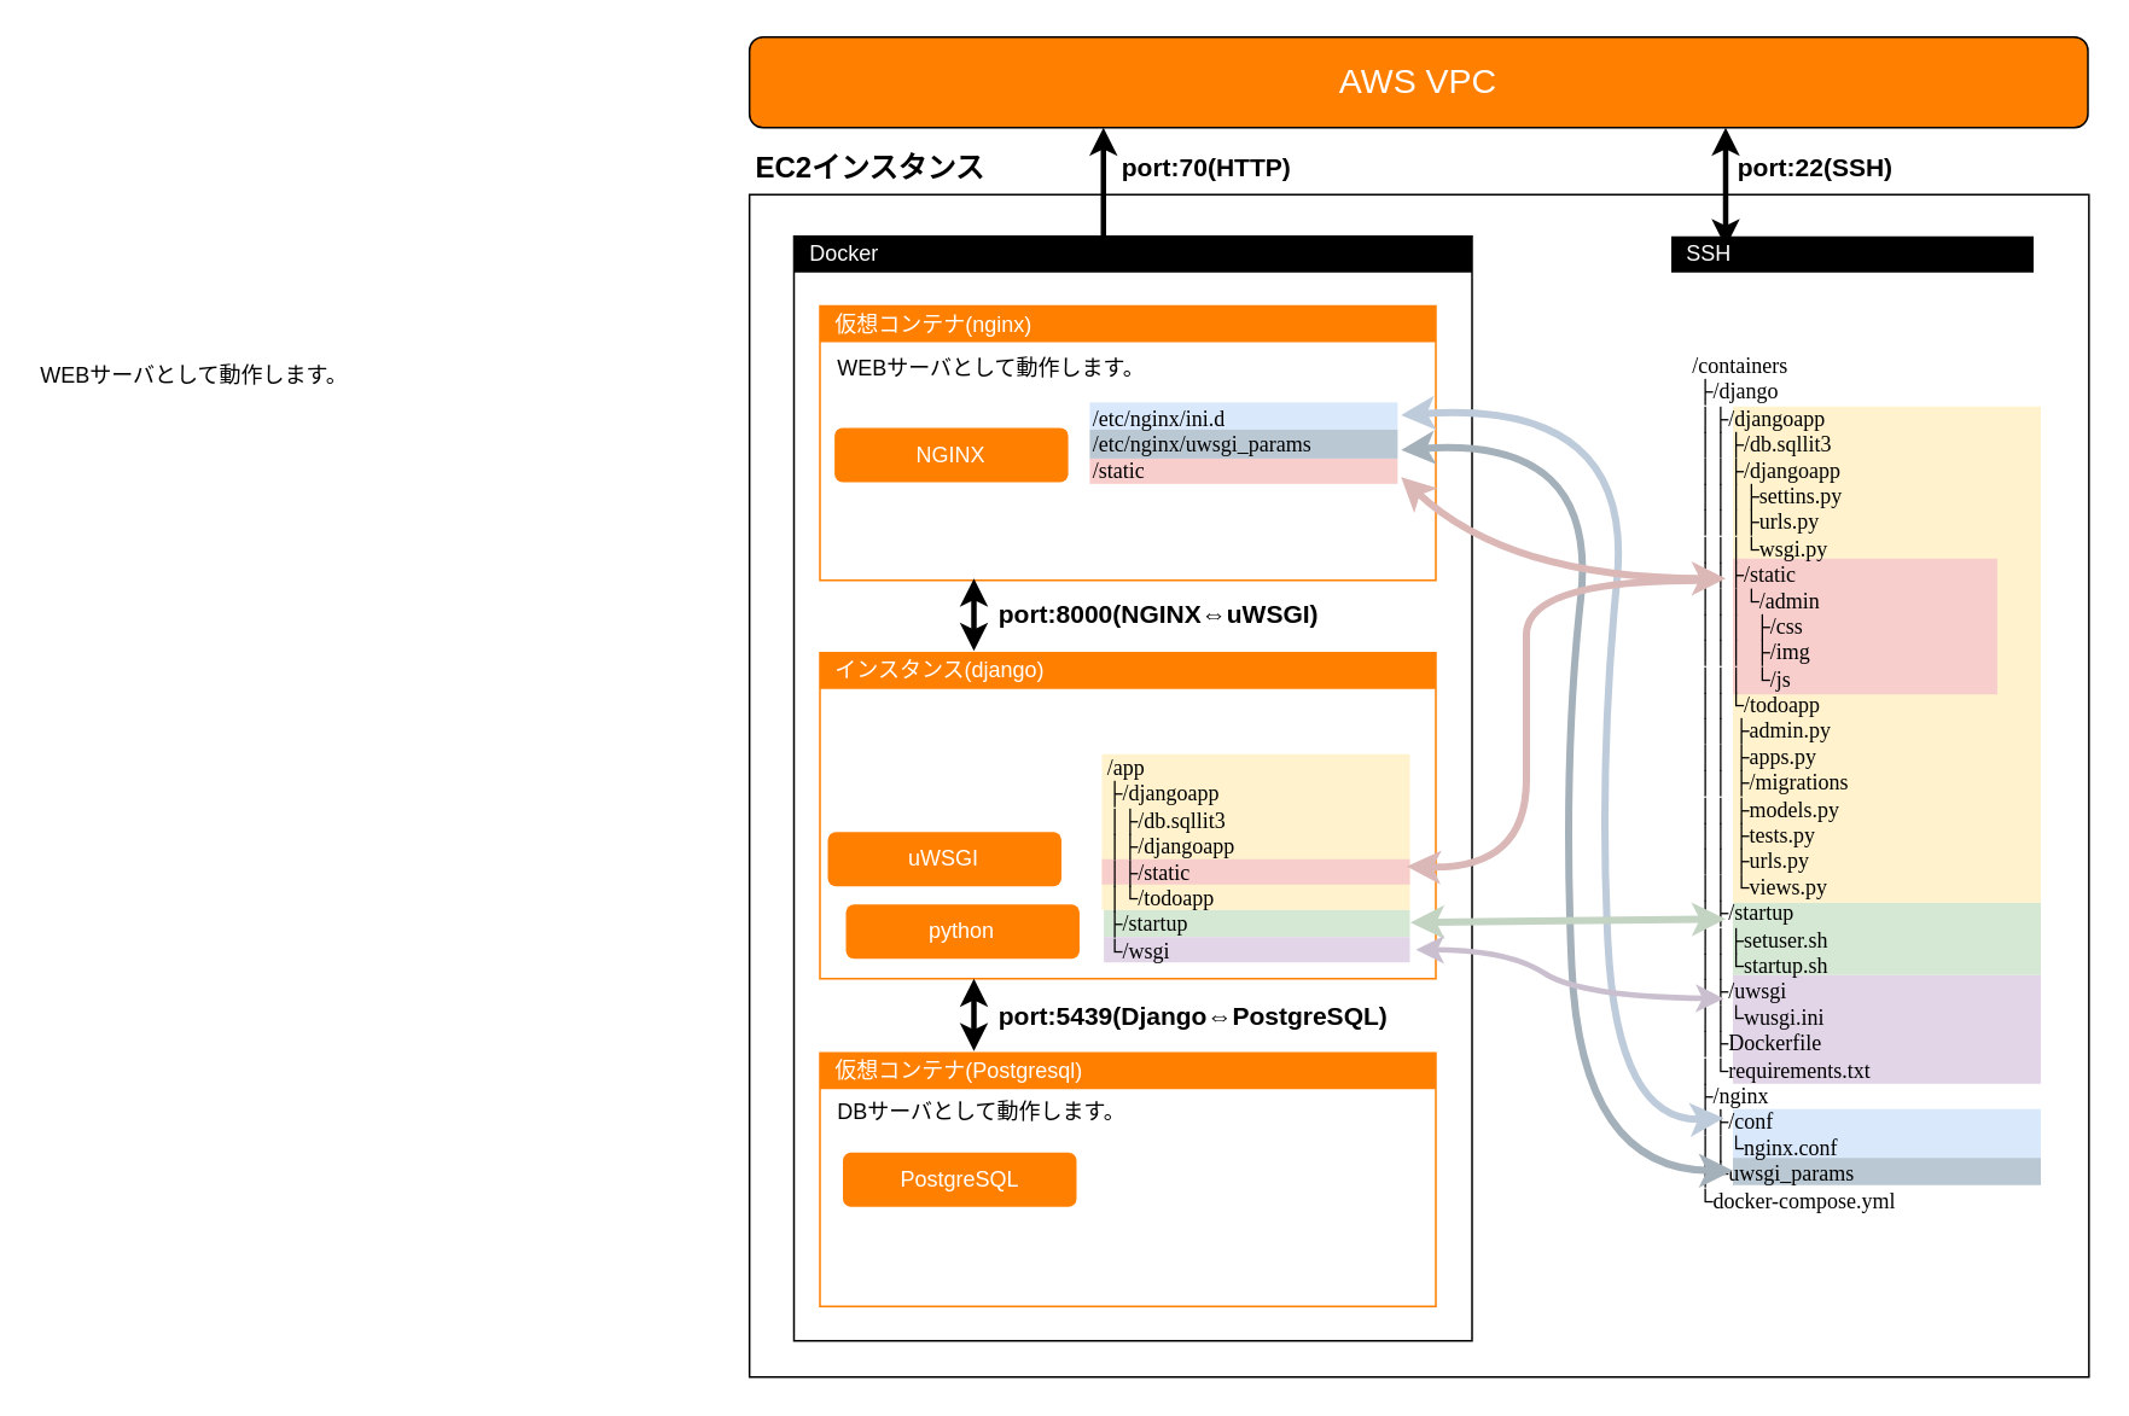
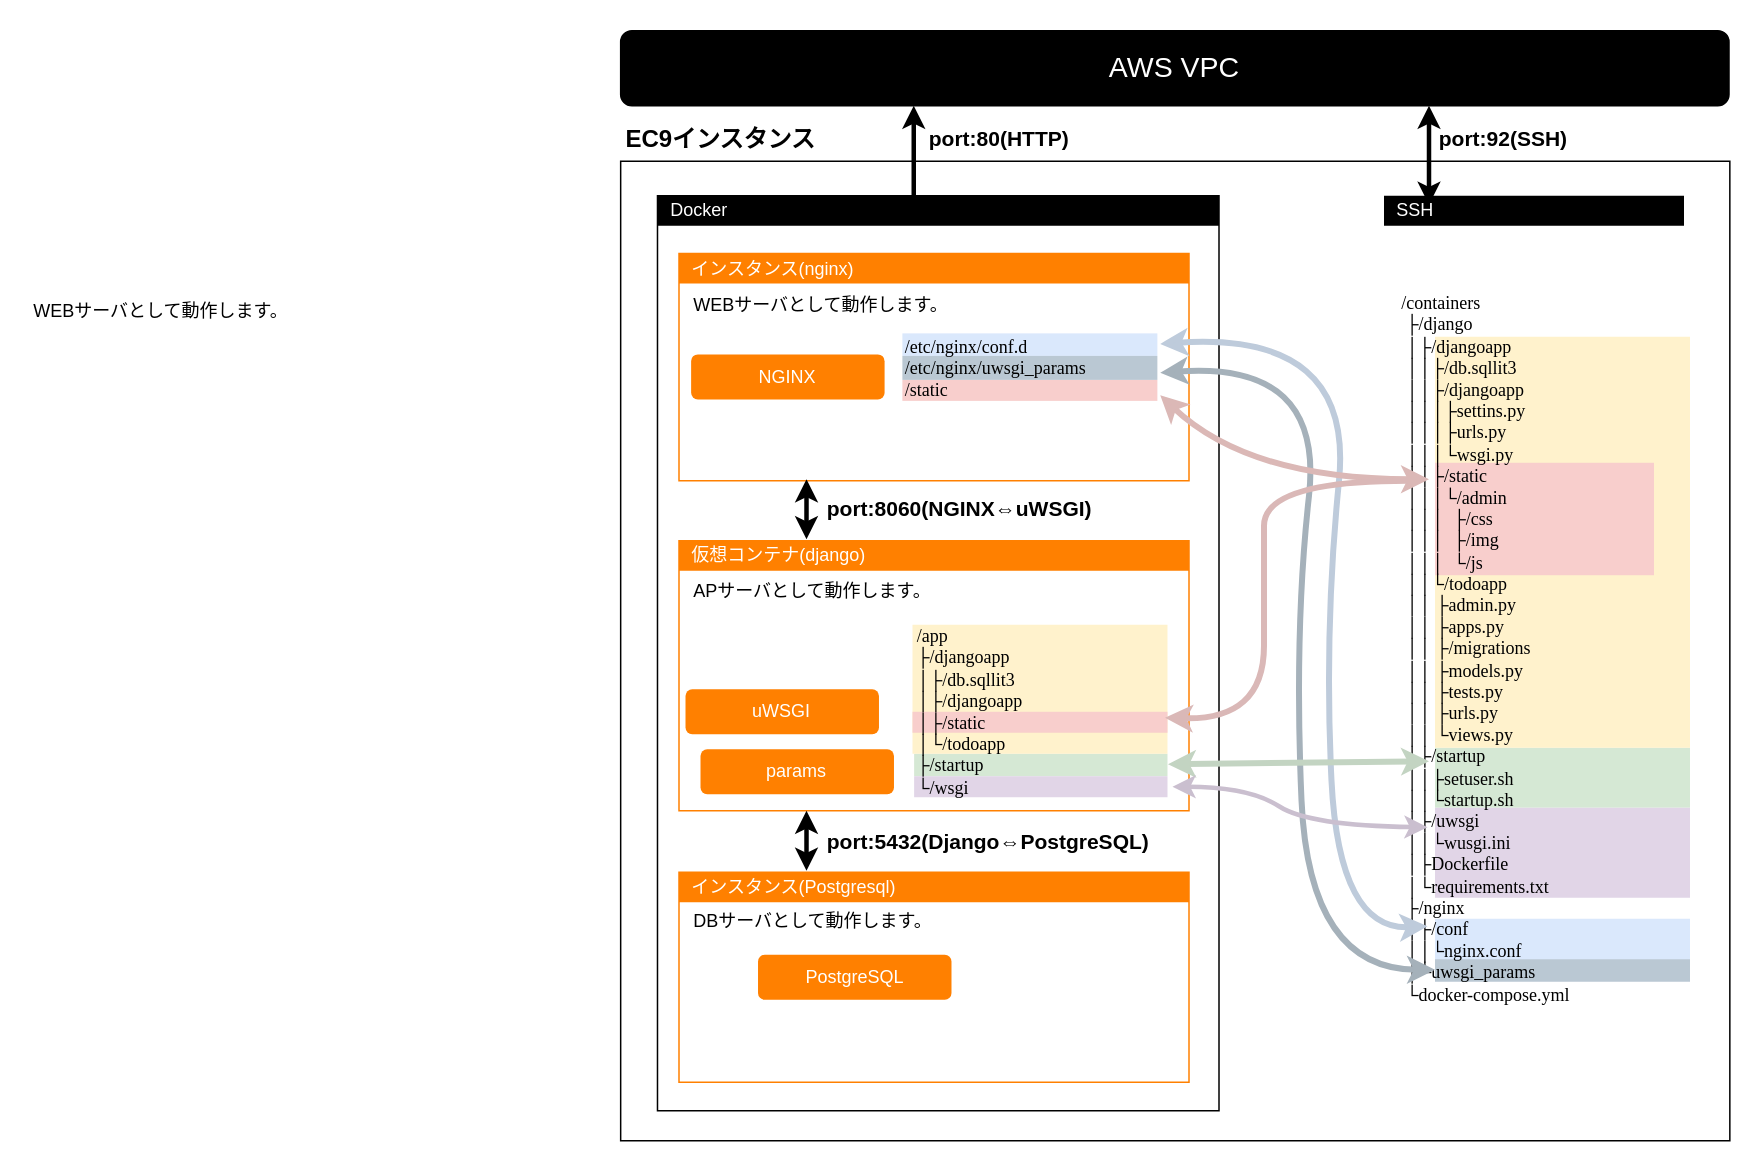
- <mxCell id="16" value="AWS VPC" style="rounded=1;whiteSpace=wrap;html=1;fillColor=#ff8000;fontColor=#FFFFFF;fontSize=19;" vertex="1" parent="1"><mxGeometry x="413.11" y="20" width="738.89" height="50" as="geometry" /></mxCell>
+ <mxCell id="16" value="AWS VPC" style="rounded=1;whiteSpace=wrap;html=1;fillColor=#000000;fontColor=#FFFFFF;fontSize=19;" vertex="1" parent="1"><mxGeometry x="413.11" y="20" width="738.89" height="50" as="geometry" /></mxCell>
- <mxCell id="4" value="EC2インスタンス" style="text;html=1;strokeColor=none;fillColor=none;align=center;verticalAlign=middle;whiteSpace=wrap;rounded=0;fontStyle=1;fontColor=#000000;fontSize=16;" parent="1" vertex="1"><mxGeometry x="413.11" y="77" width="134.45" height="30" as="geometry" /></mxCell>
+ <mxCell id="4" value="EC9インスタンス" style="text;html=1;strokeColor=none;fillColor=none;align=center;verticalAlign=middle;whiteSpace=wrap;rounded=0;fontStyle=1;fontColor=#000000;fontSize=16;" parent="1" vertex="1"><mxGeometry x="413.11" y="77" width="134.45" height="30" as="geometry" /></mxCell>
- <mxCell id="13" value="port:70(HTTP)" style="text;html=1;strokeColor=none;fillColor=none;align=left;verticalAlign=middle;whiteSpace=wrap;rounded=0;fontSize=14;fontStyle=1" parent="1" vertex="1"><mxGeometry x="617" y="77" width="113" height="30" as="geometry" /></mxCell>
+ <mxCell id="13" value="port:80(HTTP)" style="text;html=1;strokeColor=none;fillColor=none;align=left;verticalAlign=middle;whiteSpace=wrap;rounded=0;fontSize=14;fontStyle=1" parent="1" vertex="1"><mxGeometry x="617" y="77" width="113" height="30" as="geometry" /></mxCell>
- <mxCell id="11" value="port:22(SSH)" style="text;html=1;strokeColor=none;fillColor=none;align=left;verticalAlign=middle;whiteSpace=wrap;rounded=0;fontSize=14;fontStyle=1" parent="1" vertex="1"><mxGeometry x="956.98" y="77" width="104" height="30" as="geometry" /></mxCell>
+ <mxCell id="11" value="port:92(SSH)" style="text;html=1;strokeColor=none;fillColor=none;align=left;verticalAlign=middle;whiteSpace=wrap;rounded=0;fontSize=14;fontStyle=1" parent="1" vertex="1"><mxGeometry x="956.98" y="77" width="104" height="30" as="geometry" /></mxCell>
- <mxCell id="21" value="&amp;nbsp; 仮想コンテナ(nginx)" style="text;html=1;strokeColor=none;fillColor=#FF8000;align=left;verticalAlign=middle;whiteSpace=wrap;rounded=0;fontSize=12;fontStyle=0;fontColor=#FFFFFF;" vertex="1" parent="1"><mxGeometry x="452" y="168.5" width="340" height="20" as="geometry" /></mxCell>
+ <mxCell id="21" value="&amp;nbsp; インスタンス(nginx)" style="text;html=1;strokeColor=none;fillColor=#FF8000;align=left;verticalAlign=middle;whiteSpace=wrap;rounded=0;fontSize=12;fontStyle=0;fontColor=#FFFFFF;" vertex="1" parent="1"><mxGeometry x="452" y="168.5" width="340" height="20" as="geometry" /></mxCell>
- <mxCell id="29" value="&lt;div&gt;&lt;span style=&quot;background-color: initial;&quot;&gt;/etc/nginx/ini.d&lt;/span&gt;&lt;br&gt;&lt;/div&gt;&lt;div&gt;/etc/nginx/uwsgi_params&lt;/div&gt;&lt;div&gt;/static&lt;/div&gt;" style="text;html=1;strokeColor=none;fillColor=none;align=left;verticalAlign=top;whiteSpace=wrap;rounded=0;fontFamily=Lucida Console;" parent="1" vertex="1"><mxGeometry x="600.92" y="216.75" width="160" height="55" as="geometry" /></mxCell>
+ <mxCell id="29" value="&lt;div&gt;&lt;span style=&quot;background-color: initial;&quot;&gt;/etc/nginx/conf.d&lt;/span&gt;&lt;br&gt;&lt;/div&gt;&lt;div&gt;/etc/nginx/uwsgi_params&lt;/div&gt;&lt;div&gt;/static&lt;/div&gt;" style="text;html=1;strokeColor=none;fillColor=none;align=left;verticalAlign=top;whiteSpace=wrap;rounded=0;fontFamily=Lucida Console;" parent="1" vertex="1"><mxGeometry x="600.92" y="216.75" width="160" height="55" as="geometry" /></mxCell>
- <mxCell id="28" value="port:8000(NGINX⇔uWSGI)" style="text;html=1;strokeColor=none;fillColor=none;align=left;verticalAlign=middle;whiteSpace=wrap;rounded=0;fontSize=14;fontStyle=1" parent="1" vertex="1"><mxGeometry x="549" y="324" width="193" height="30" as="geometry" /></mxCell>
+ <mxCell id="28" value="port:8060(NGINX⇔uWSGI)" style="text;html=1;strokeColor=none;fillColor=none;align=left;verticalAlign=middle;whiteSpace=wrap;rounded=0;fontSize=14;fontStyle=1" parent="1" vertex="1"><mxGeometry x="549" y="324" width="193" height="30" as="geometry" /></mxCell>
- <mxCell id="31" value="&amp;nbsp; インスタンス(django)" style="text;html=1;strokeColor=none;fillColor=#FF8000;align=left;verticalAlign=middle;whiteSpace=wrap;rounded=0;fontSize=12;fontStyle=0;fontColor=#FFFFFF;" vertex="1" parent="1"><mxGeometry x="452" y="360" width="340" height="20" as="geometry" /></mxCell>
+ <mxCell id="31" value="&amp;nbsp; 仮想コンテナ(django)" style="text;html=1;strokeColor=none;fillColor=#FF8000;align=left;verticalAlign=middle;whiteSpace=wrap;rounded=0;fontSize=12;fontStyle=0;fontColor=#FFFFFF;" vertex="1" parent="1"><mxGeometry x="452" y="360" width="340" height="20" as="geometry" /></mxCell>
+ <mxCell id="45" value="APサーバとして動作します。" style="text;html=1;strokeColor=none;fillColor=none;align=left;verticalAlign=top;whiteSpace=wrap;rounded=0;" vertex="1" parent="1"><mxGeometry x="460.08" y="380" width="250" height="30" as="geometry" /></mxCell>
- <mxCell id="43" value="python" style="rounded=1;whiteSpace=wrap;html=1;fillColor=#FF8000;fontColor=#FFFFFF;strokeColor=none;" parent="1" vertex="1"><mxGeometry x="466.336" y="499" width="128.984" height="30" as="geometry" /></mxCell>
+ <mxCell id="43" value="params" style="rounded=1;whiteSpace=wrap;html=1;fillColor=#FF8000;fontColor=#FFFFFF;strokeColor=none;" parent="1" vertex="1"><mxGeometry x="466.336" y="499" width="128.984" height="30" as="geometry" /></mxCell>
- <mxCell id="33" value="port:5439(Django⇔PostgreSQL)" style="text;html=1;strokeColor=none;fillColor=none;align=left;verticalAlign=middle;whiteSpace=wrap;rounded=0;fontSize=14;fontStyle=1" parent="1" vertex="1"><mxGeometry x="549" y="546" width="233" height="30" as="geometry" /></mxCell>
+ <mxCell id="33" value="port:5432(Django⇔PostgreSQL)" style="text;html=1;strokeColor=none;fillColor=none;align=left;verticalAlign=middle;whiteSpace=wrap;rounded=0;fontSize=14;fontStyle=1" parent="1" vertex="1"><mxGeometry x="549" y="546" width="233" height="30" as="geometry" /></mxCell>
- <mxCell id="30" value="&amp;nbsp; 仮想コンテナ(Postgresql)" style="text;html=1;strokeColor=none;fillColor=#FF8000;align=left;verticalAlign=middle;whiteSpace=wrap;rounded=0;fontSize=12;fontStyle=0;fontColor=#FFFFFF;" vertex="1" parent="1"><mxGeometry x="452" y="581" width="340" height="20" as="geometry" /></mxCell>
+ <mxCell id="30" value="&amp;nbsp; インスタンス(Postgresql)" style="text;html=1;strokeColor=none;fillColor=#FF8000;align=left;verticalAlign=middle;whiteSpace=wrap;rounded=0;fontSize=12;fontStyle=0;fontColor=#FFFFFF;" vertex="1" parent="1"><mxGeometry x="452" y="581" width="340" height="20" as="geometry" /></mxCell>
- <mxCell id="41" value="PostgreSQL" style="rounded=1;whiteSpace=wrap;html=1;fillColor=#FF8000;fontColor=#FFFFFF;strokeColor=none;" parent="1" vertex="1"><mxGeometry x="464.676" y="636" width="128.984" height="30" as="geometry" /></mxCell>
+ <mxCell id="41" value="PostgreSQL" style="rounded=1;whiteSpace=wrap;html=1;fillColor=#FF8000;fontColor=#FFFFFF;strokeColor=none;" parent="1" vertex="1"><mxGeometry x="504.676" y="636" width="128.984" height="30" as="geometry" /></mxCell>
